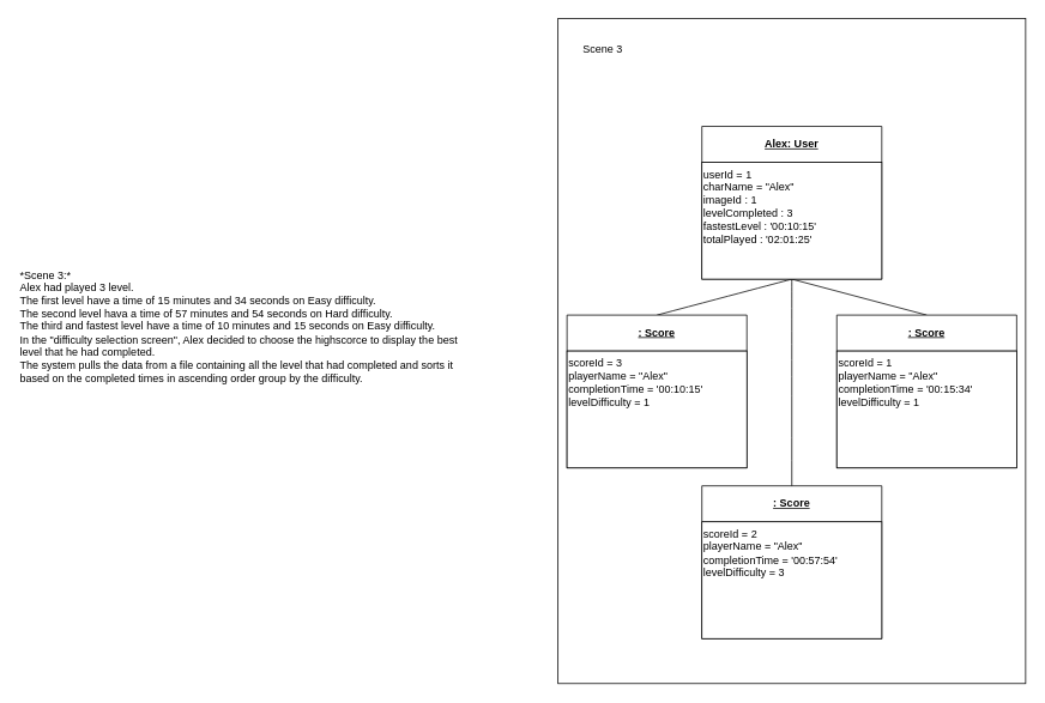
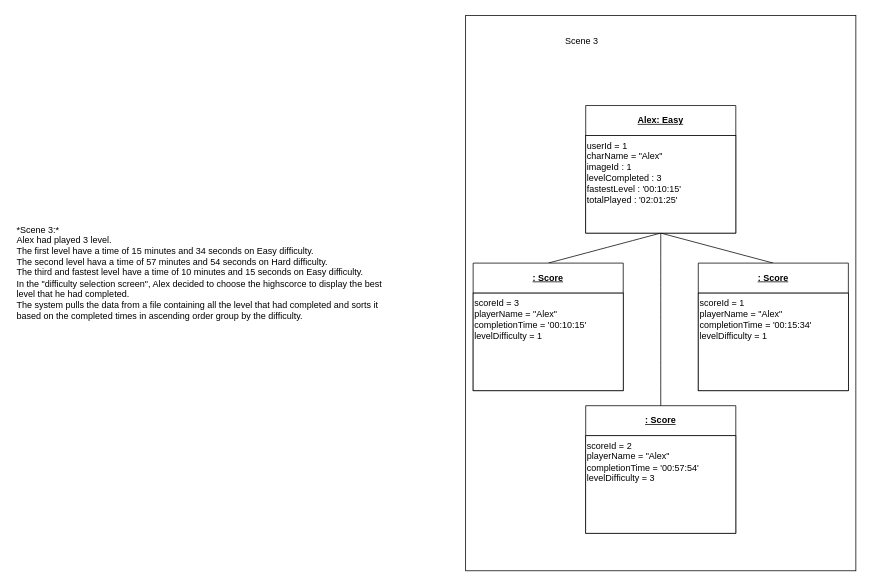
- <mxCell id="10" value="Scene 3" style="text;strokeColor=none;fillColor=none;html=1;align=center;verticalAlign=middle;whiteSpace=wrap;rounded=0;" parent="1" vertex="1"><mxGeometry x="640" y="40" width="60" height="30" as="geometry" /></mxCell>
+ <mxCell id="10" value="Scene 3" style="text;strokeColor=none;fillColor=none;html=1;align=center;verticalAlign=middle;whiteSpace=wrap;rounded=0;" parent="1" vertex="1"><mxGeometry x="745" y="40" width="60" height="30" as="geometry" /></mxCell>
- <mxCell id="5" value="&lt;u&gt;Alex: User&lt;/u&gt;" style="swimlane;whiteSpace=wrap;html=1;startSize=40;" parent="1" vertex="1"><mxGeometry x="780" y="140" width="200" height="170" as="geometry" /></mxCell>
+ <mxCell id="5" value="&lt;u&gt;Alex: Easy&lt;/u&gt;" style="swimlane;whiteSpace=wrap;html=1;startSize=40;" parent="1" vertex="1"><mxGeometry x="780" y="140" width="200" height="170" as="geometry" /></mxCell>
